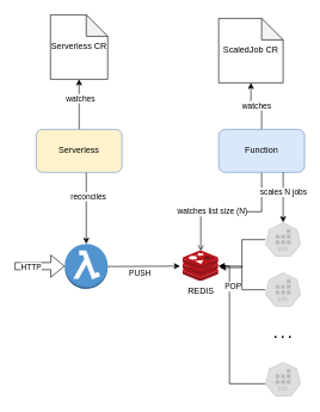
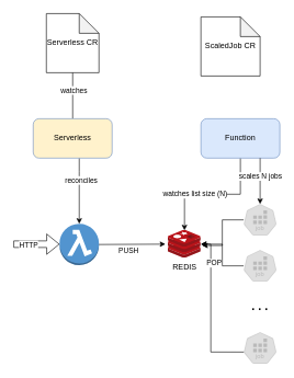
- <mxCell id="20" style="edgeStyle=orthogonalEdgeStyle;rounded=0;orthogonalLoop=1;jettySize=auto;html=1;" edge="1" parent="1" source="24" target="4"><mxGeometry relative="1" as="geometry" /></mxCell>
+ <mxCell id="20" style="edgeStyle=orthogonalEdgeStyle;rounded=0;orthogonalLoop=1;jettySize=auto;html=1;endArrow=none;" edge="1" parent="1" source="24" target="4"><mxGeometry relative="1" as="geometry" /></mxCell>
- <mxCell id="15" style="edgeStyle=orthogonalEdgeStyle;rounded=0;orthogonalLoop=1;jettySize=auto;html=1;" edge="1" parent="1" source="19" target="5"><mxGeometry relative="1" as="geometry" /></mxCell>
- <mxCell id="16" value="watches" style="edgeLabel;html=1;align=center;verticalAlign=middle;resizable=0;points=[];" vertex="1" connectable="0" parent="15"><mxGeometry y="-1" relative="1" as="geometry"><mxPoint as="offset" /></mxGeometry></mxCell>
- <mxCell id="17" style="edgeStyle=orthogonalEdgeStyle;rounded=0;orthogonalLoop=1;jettySize=auto;html=1;endArrow=open;" edge="1" parent="1" source="19" target="2"><mxGeometry relative="1" as="geometry" /></mxCell>
+ <mxCell id="17" style="edgeStyle=orthogonalEdgeStyle;rounded=0;orthogonalLoop=1;jettySize=auto;html=1;" edge="1" parent="1" source="19" target="2"><mxGeometry relative="1" as="geometry" /></mxCell>
